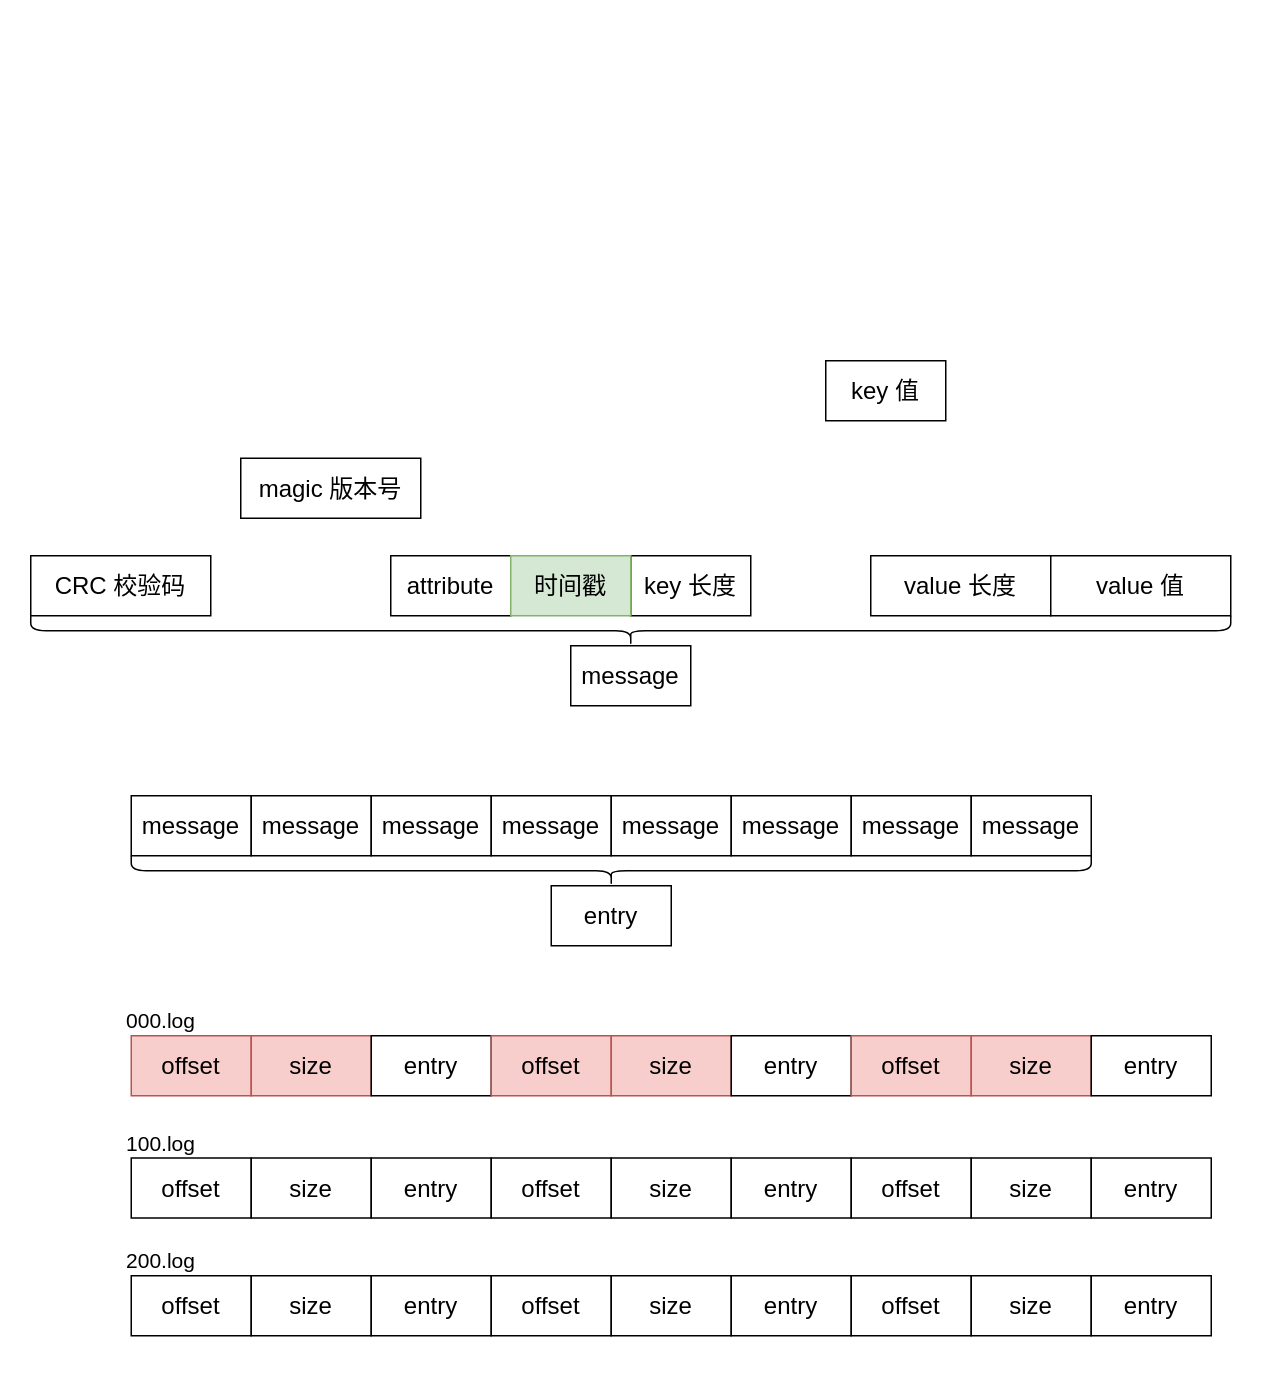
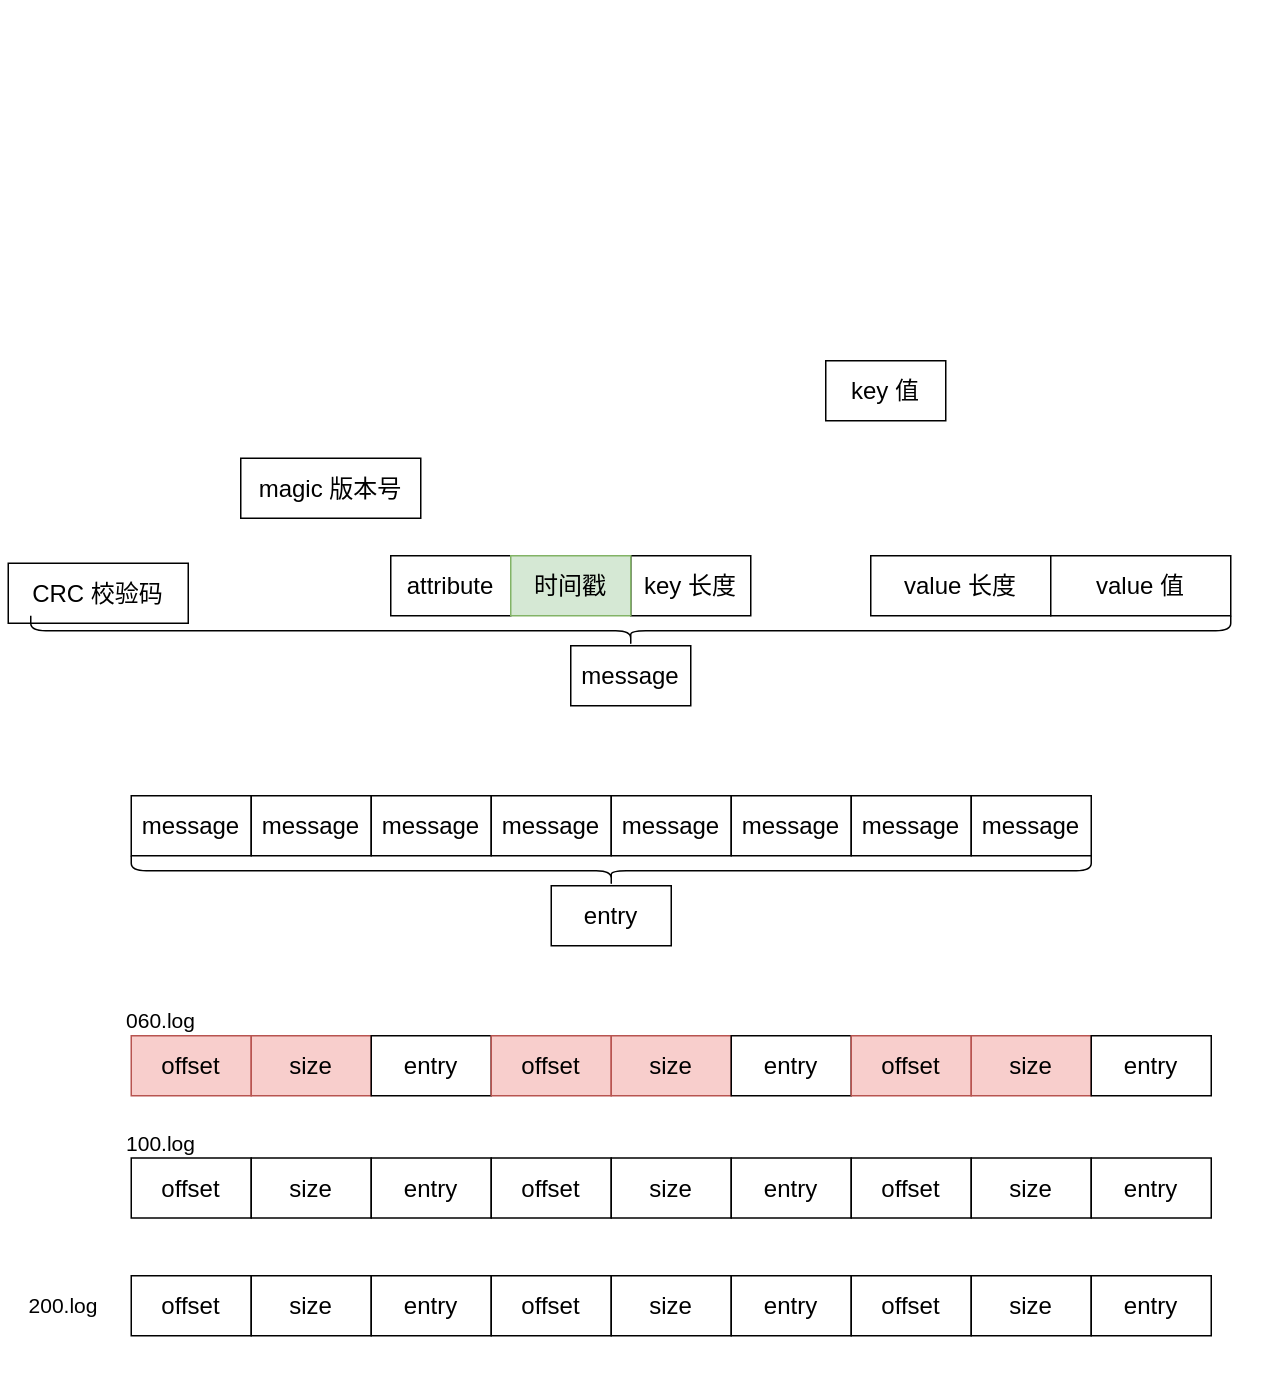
- <mxCell id="2" value="&lt;font style=&quot;font-size: 16px&quot;&gt;CRC 校验码&lt;/font&gt;" style="rounded=0;whiteSpace=wrap;html=1;" parent="1" vertex="1"><mxGeometry x="20" y="370" width="120" height="40" as="geometry" /></mxCell>
+ <mxCell id="2" value="&lt;font style=&quot;font-size: 16px&quot;&gt;CRC 校验码&lt;/font&gt;" style="rounded=0;whiteSpace=wrap;html=1;" parent="1" vertex="1"><mxGeometry x="5" y="375" width="120" height="40" as="geometry" /></mxCell>
- <mxCell id="49" value="&lt;font style=&quot;font-size: 14px&quot;&gt;000.log&lt;/font&gt;" style="text;html=1;strokeColor=none;fillColor=none;align=center;verticalAlign=middle;whiteSpace=wrap;rounded=0;" vertex="1" parent="1"><mxGeometry x="87" y="670" width="40" height="20" as="geometry" /></mxCell>
+ <mxCell id="49" value="&lt;font style=&quot;font-size: 14px&quot;&gt;060.log&lt;/font&gt;" style="text;html=1;strokeColor=none;fillColor=none;align=center;verticalAlign=middle;whiteSpace=wrap;rounded=0;" vertex="1" parent="1"><mxGeometry x="87" y="670" width="40" height="20" as="geometry" /></mxCell>
- <mxCell id="51" value="&lt;font style=&quot;font-size: 14px&quot;&gt;200.log&lt;/font&gt;" style="text;html=1;strokeColor=none;fillColor=none;align=center;verticalAlign=middle;whiteSpace=wrap;rounded=0;" vertex="1" parent="1"><mxGeometry x="87" y="830" width="40" height="20" as="geometry" /></mxCell>
+ <mxCell id="51" value="&lt;font style=&quot;font-size: 14px&quot;&gt;200.log&lt;/font&gt;" style="text;html=1;strokeColor=none;fillColor=none;align=center;verticalAlign=middle;whiteSpace=wrap;rounded=0;" vertex="1" parent="1"><mxGeometry x="22" y="860" width="40" height="20" as="geometry" /></mxCell>
